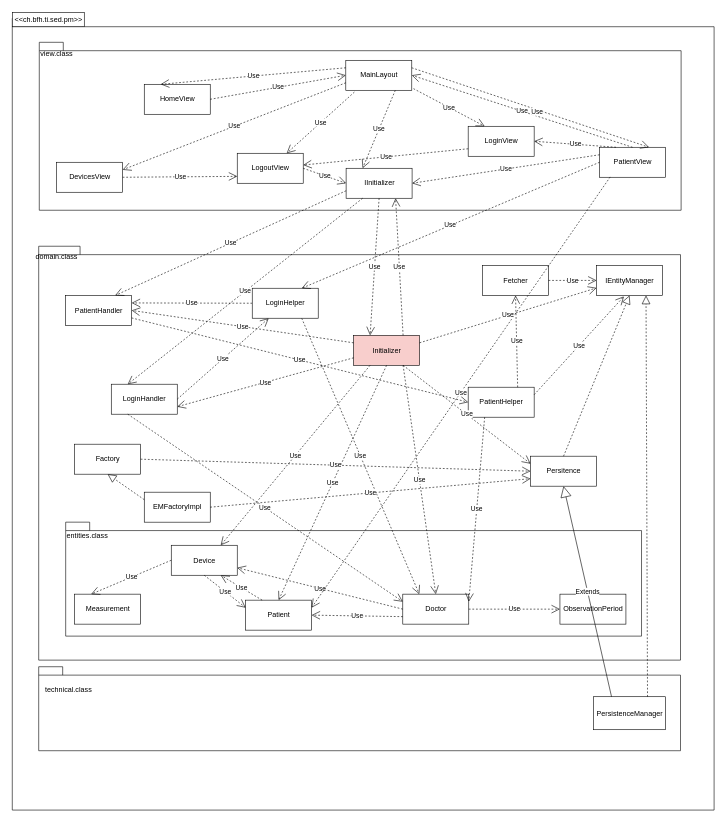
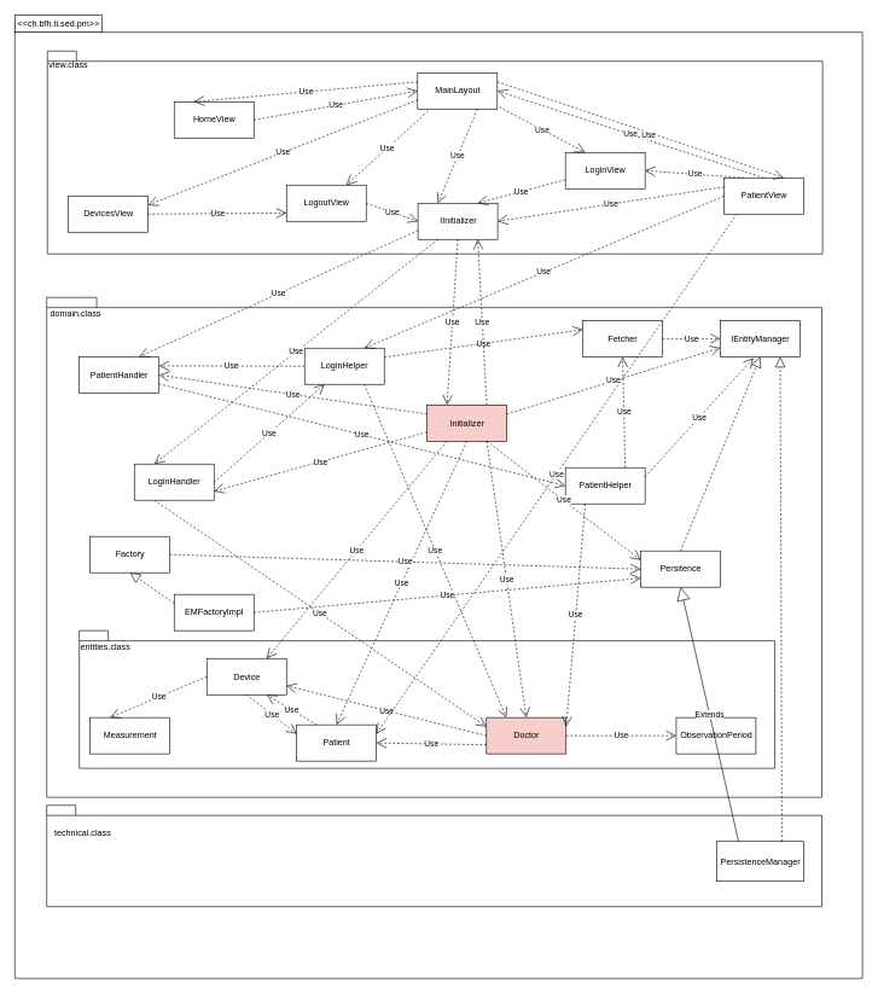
- <mxCell id="56" value="Use" style="endArrow=open;endSize=12;dashed=1;html=1;exitX=0;exitY=0.75;exitDx=0;exitDy=0;" parent="1" source="13" target="14" edge="1"><mxGeometry width="160" relative="1" as="geometry"><mxPoint x="655" y="190" as="sourcePoint" /><mxPoint x="815" y="190" as="targetPoint" /></mxGeometry></mxCell>
+ <mxCell id="56" value="Use" style="endArrow=open;endSize=12;dashed=1;html=1;exitX=0;exitY=0.75;exitDx=0;exitDy=0;entryX=0.75;entryY=0;entryDx=0;entryDy=0;" parent="1" source="13" target="12" edge="1"><mxGeometry width="160" relative="1" as="geometry"><mxPoint x="655" y="190" as="sourcePoint" /><mxPoint x="815" y="190" as="targetPoint" /></mxGeometry></mxCell>
- <mxCell id="6" value="domain.class" style="text;html=1;strokeColor=none;fillColor=none;align=center;verticalAlign=middle;whiteSpace=wrap;rounded=0;" parent="1" vertex="1"><mxGeometry x="74" y="417" width="40" height="20" as="geometry" /></mxCell>
+ <mxCell id="6" value="domain.class" style="text;html=1;strokeColor=none;fillColor=none;align=center;verticalAlign=middle;whiteSpace=wrap;rounded=0;" parent="1" vertex="1"><mxGeometry x="84" y="422" width="40" height="20" as="geometry" /></mxCell>
+ <mxCell id="38" value="Use" style="endArrow=open;endSize=12;dashed=1;html=1;exitX=1;exitY=0.25;exitDx=0;exitDy=0;entryX=0;entryY=0.25;entryDx=0;entryDy=0;" parent="1" source="72" target="21" edge="1"><mxGeometry width="160" relative="1" as="geometry"><mxPoint x="445" y="480.5" as="sourcePoint" /><mxPoint x="605" y="480.5" as="targetPoint" /></mxGeometry></mxCell>
- <mxCell id="26" value="Doctor" style="html=1;" parent="1" vertex="1"><mxGeometry x="671" y="990" width="110" height="50" as="geometry" /></mxCell>
+ <mxCell id="26" value="Doctor" style="html=1;fillColor=#f8cecc;" parent="1" vertex="1"><mxGeometry x="671" y="990" width="110" height="50" as="geometry" /></mxCell>
